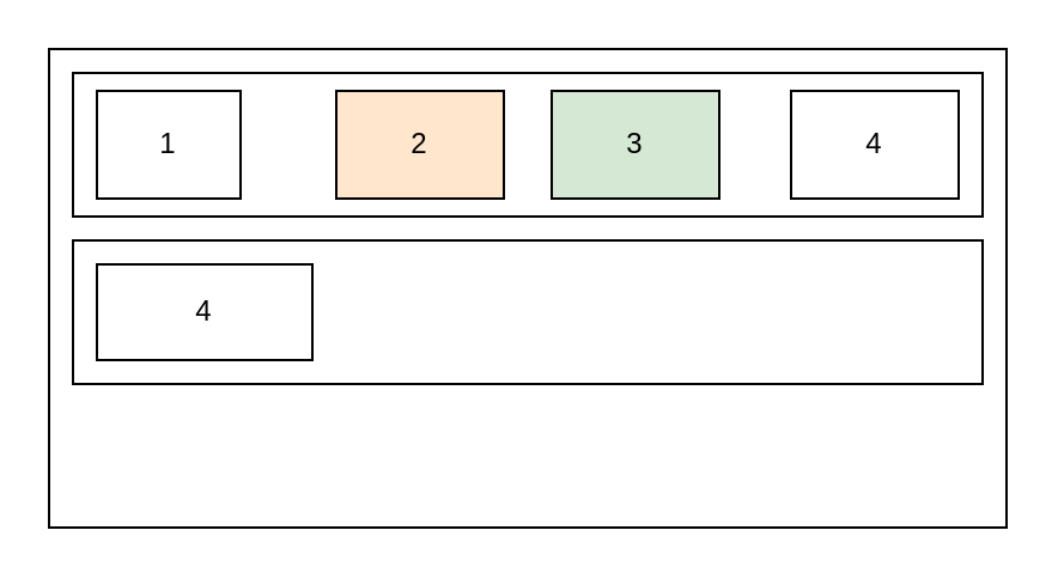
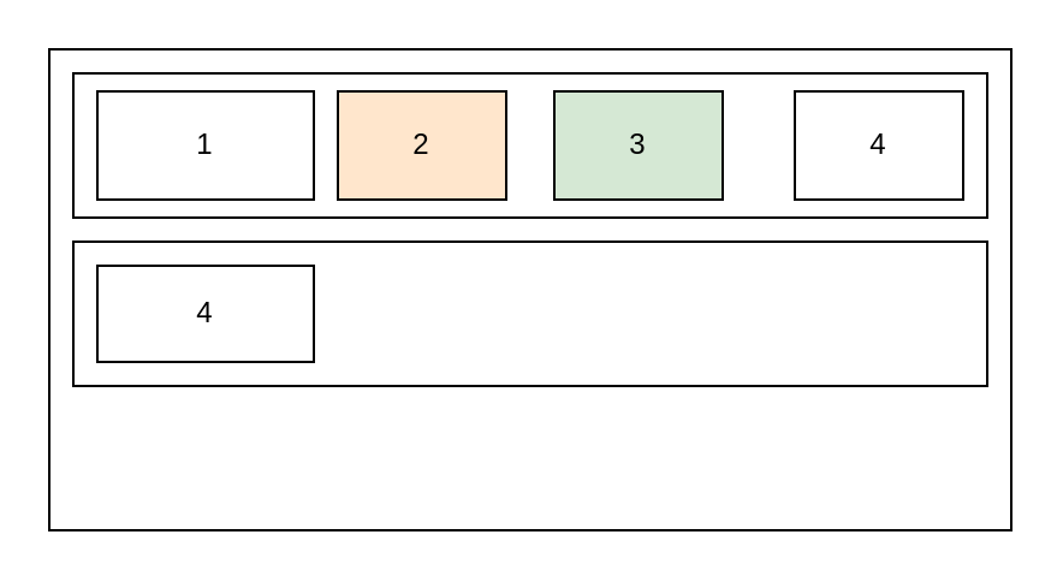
- <mxCell id="4" value="1" style="rounded=0;whiteSpace=wrap;html=1;" vertex="1" parent="1"><mxGeometry x="40" y="37.5" width="60" height="45" as="geometry" /></mxCell>
+ <mxCell id="4" value="1" style="rounded=0;whiteSpace=wrap;html=1;" vertex="1" parent="1"><mxGeometry x="40" y="37.5" width="90" height="45" as="geometry" /></mxCell>
